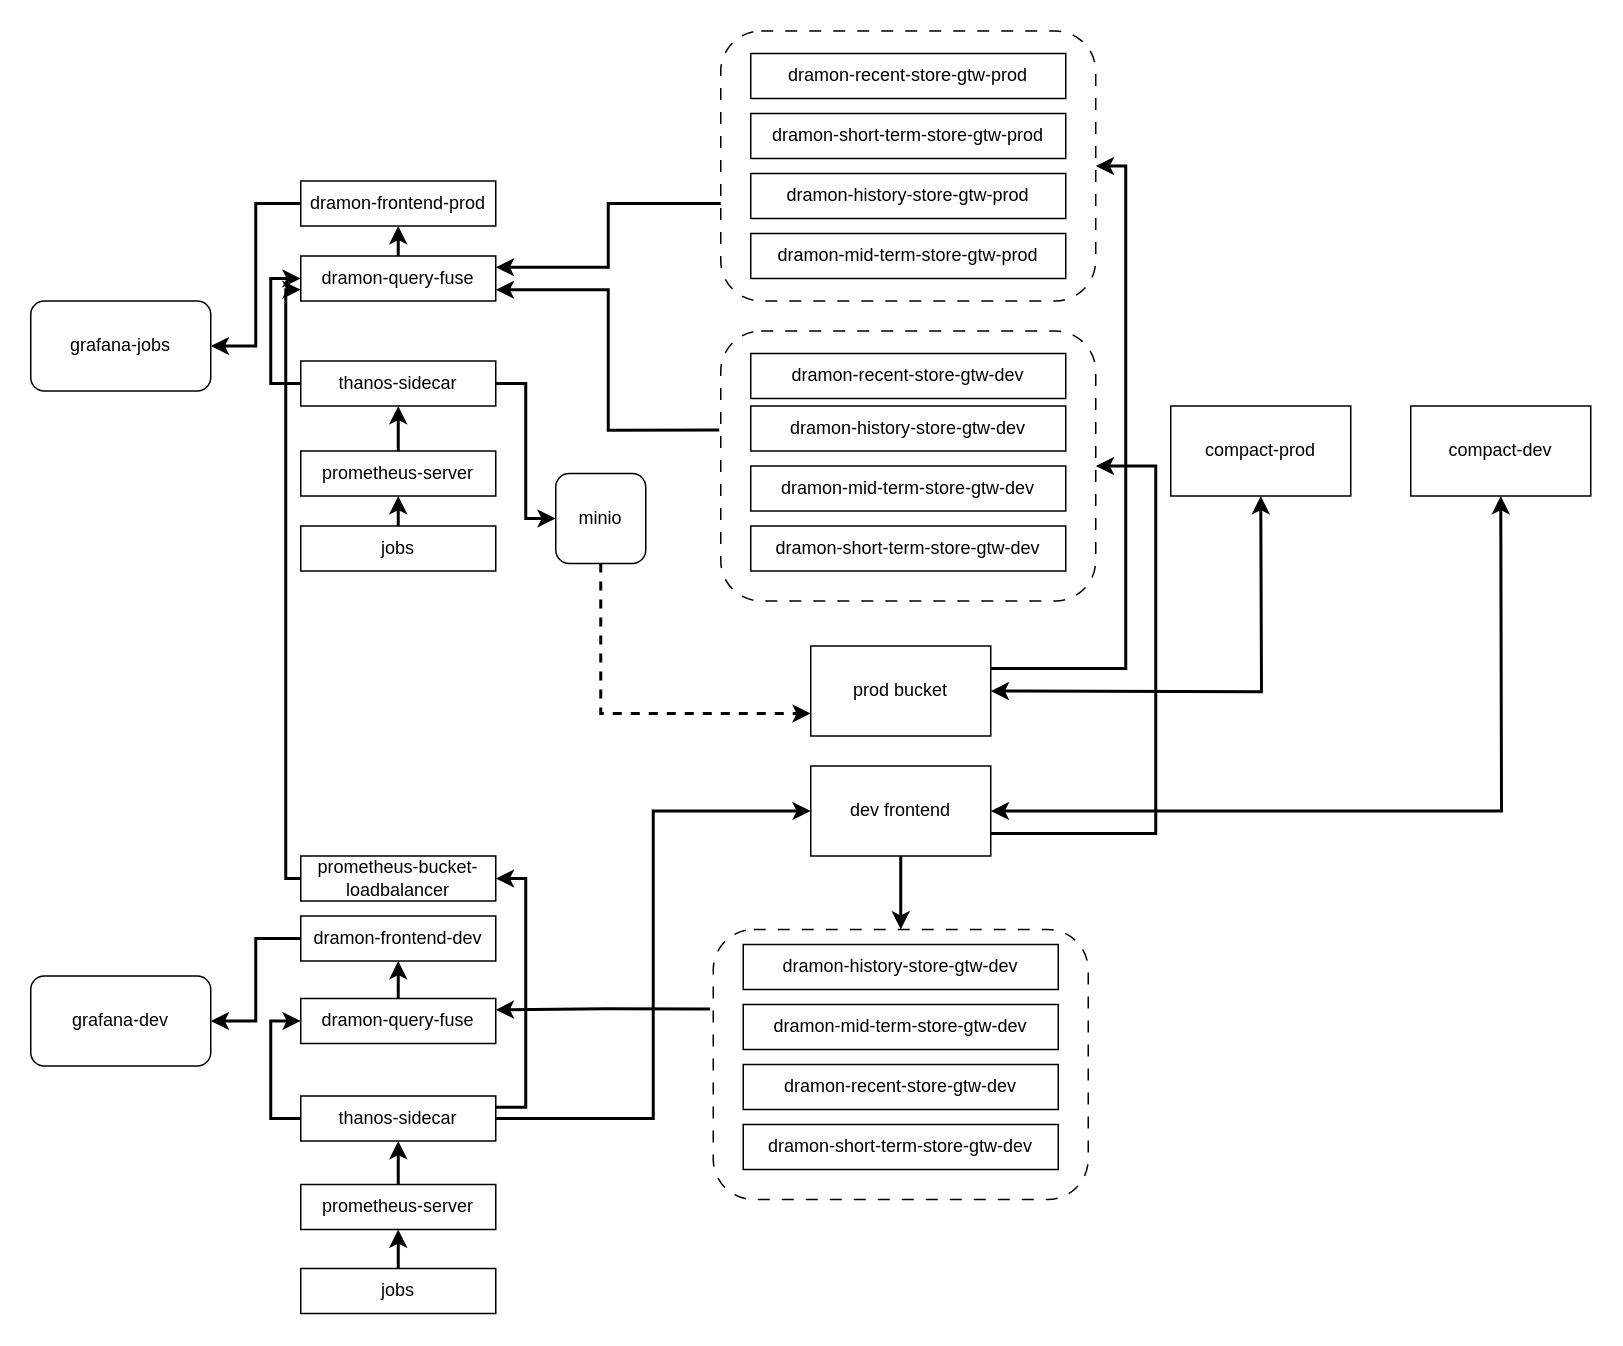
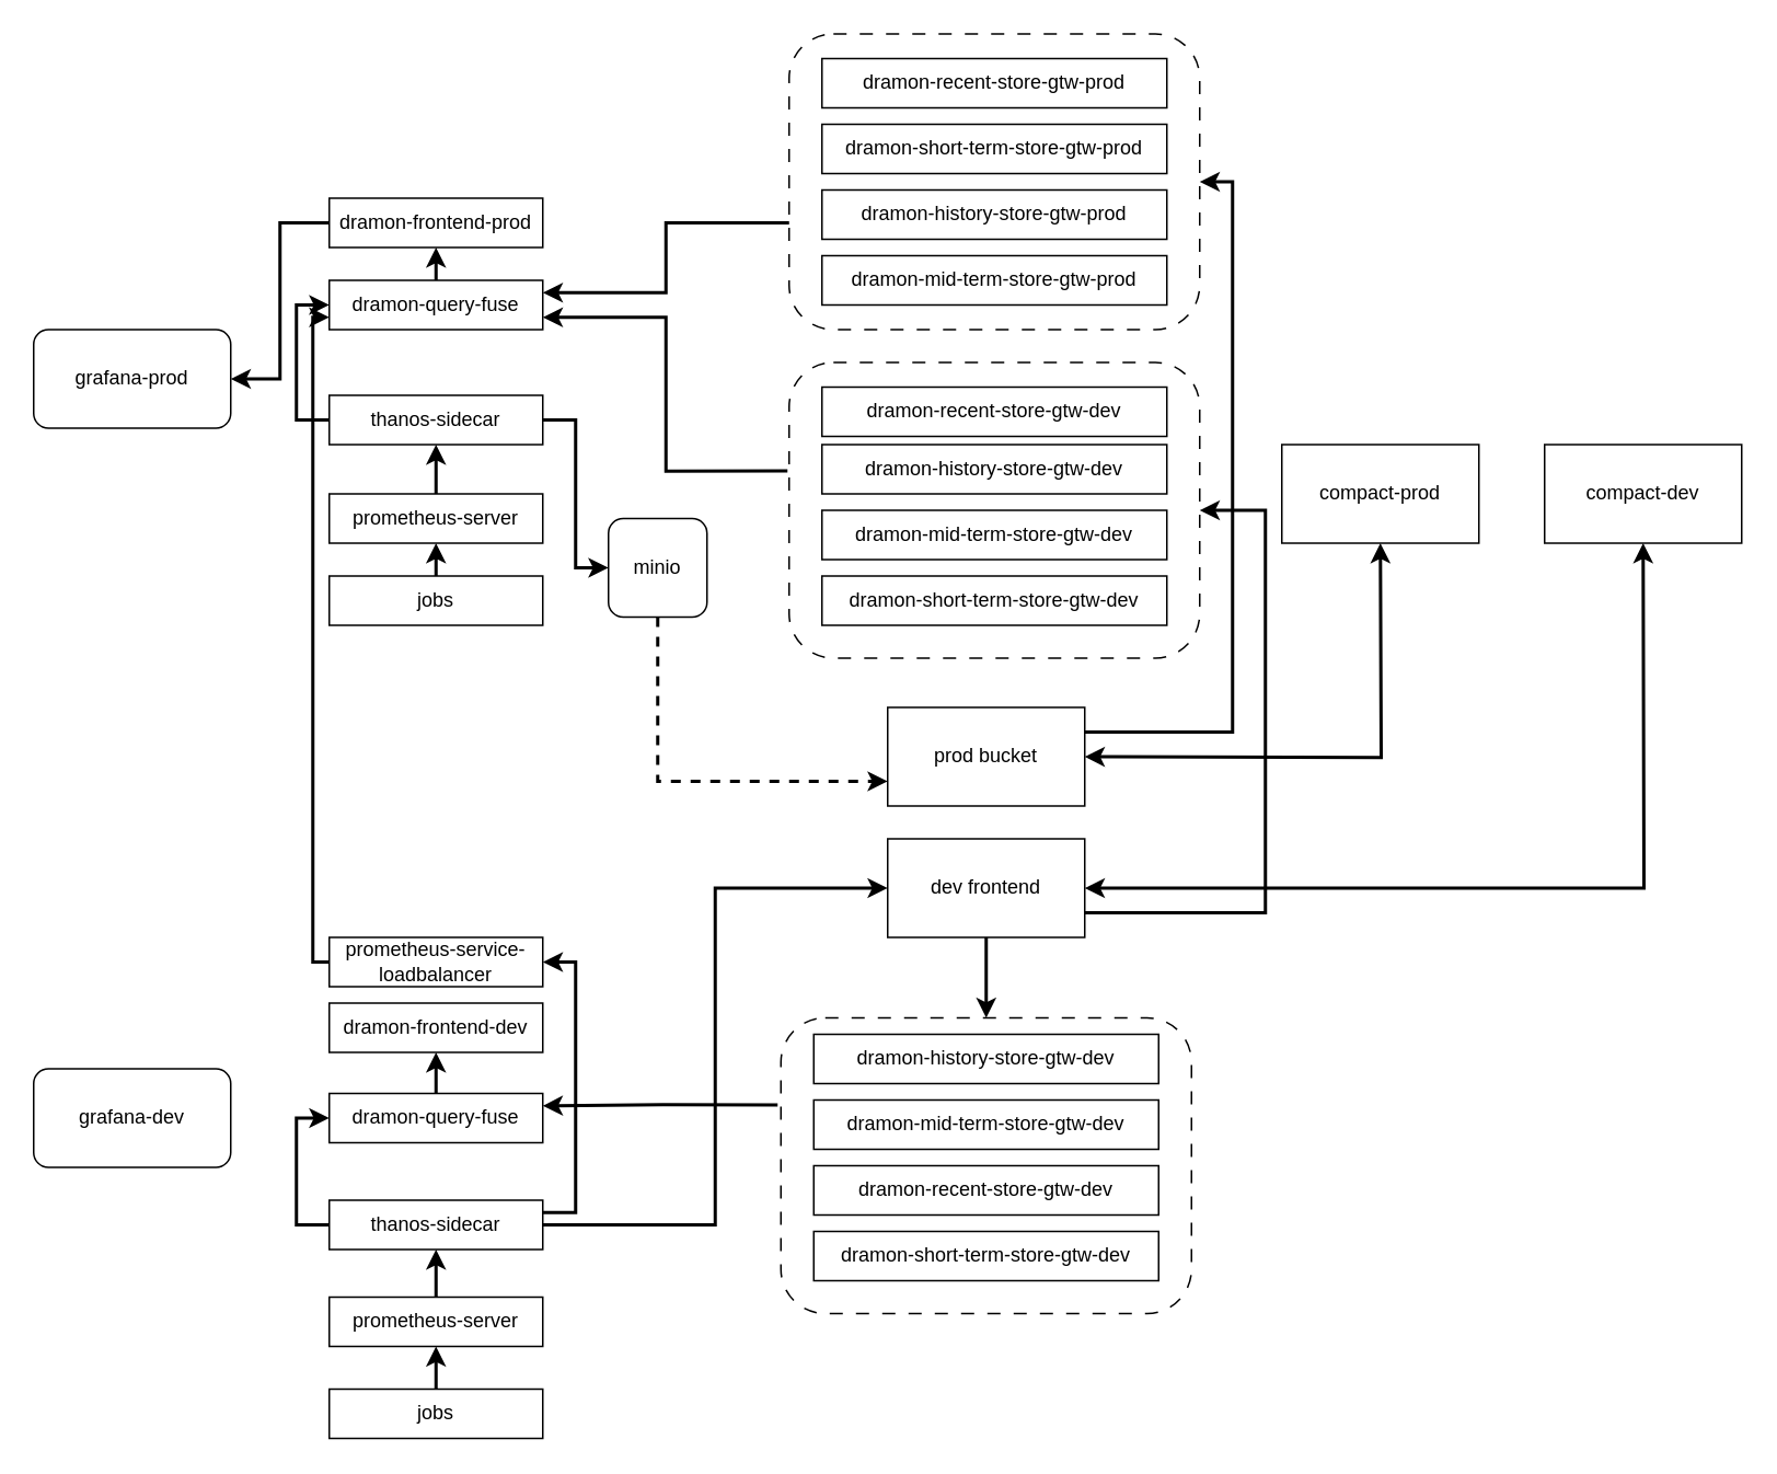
- <mxCell id="6" value="grafana-jobs" style="rounded=1;whiteSpace=wrap;html=1;" parent="2" vertex="1"><mxGeometry y="180" width="120" height="60" as="geometry" /></mxCell>
+ <mxCell id="6" value="grafana-prod" style="rounded=1;whiteSpace=wrap;html=1;" parent="2" vertex="1"><mxGeometry y="180" width="120" height="60" as="geometry" /></mxCell>
- <mxCell id="50" value="prometheus-bucket-loadbalancer" style="rounded=0;whiteSpace=wrap;html=1;" parent="2" vertex="1"><mxGeometry x="180" y="550" width="130" height="30" as="geometry" /></mxCell>
+ <mxCell id="50" value="prometheus-service-loadbalancer" style="rounded=0;whiteSpace=wrap;html=1;" parent="2" vertex="1"><mxGeometry x="180" y="550" width="130" height="30" as="geometry" /></mxCell>
- <mxCell id="38" style="edgeStyle=orthogonalEdgeStyle;rounded=0;orthogonalLoop=1;jettySize=auto;html=1;exitX=0;exitY=0.5;exitDx=0;exitDy=0;entryX=1;entryY=0.5;entryDx=0;entryDy=0;strokeWidth=2;" parent="2" source="37" target="7" edge="1"><mxGeometry relative="1" as="geometry" /></mxCell>
